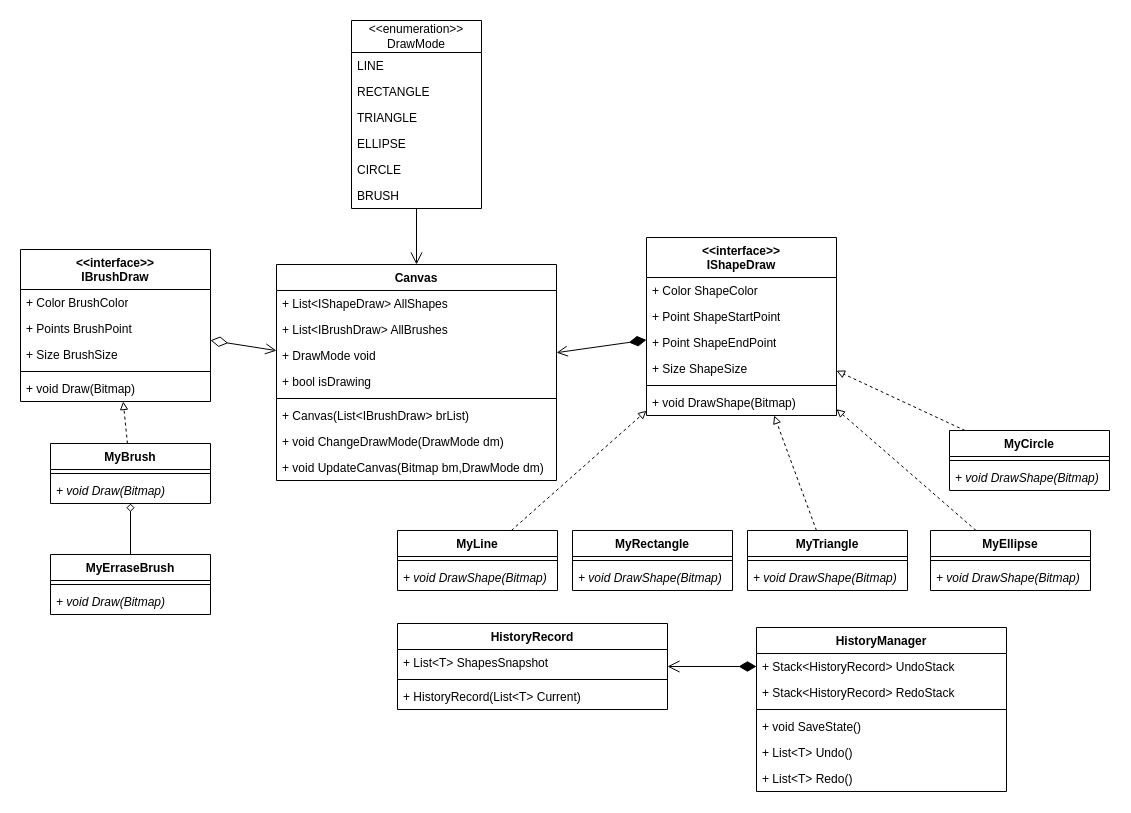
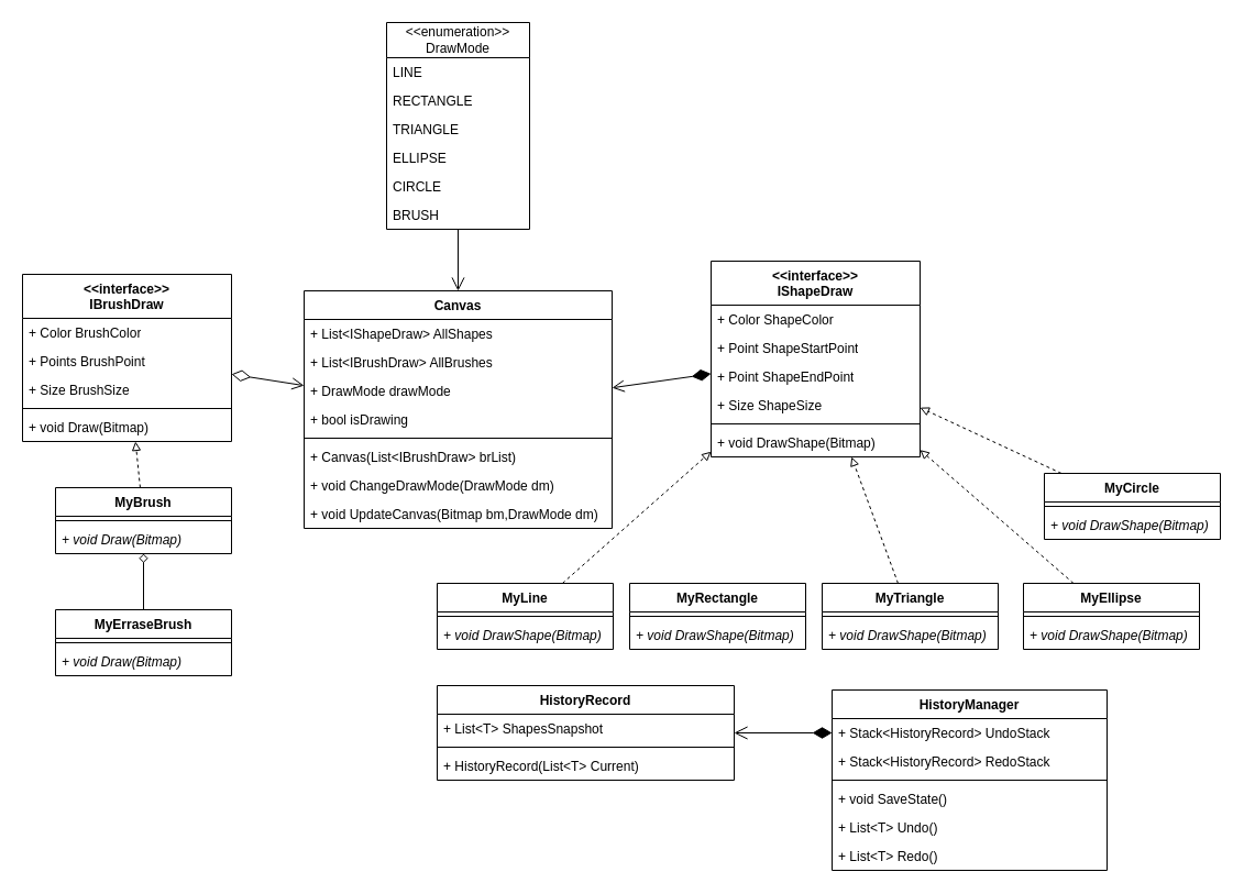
- <mxCell id="5" value="+ DrawMode void" style="text;align=left;verticalAlign=top;spacingLeft=4;spacingRight=4;overflow=hidden;rotatable=0;points=[[0,0.5],[1,0.5]];portConstraint=eastwest;whiteSpace=wrap;html=1;" parent="2" vertex="1"><mxGeometry y="78" width="280" height="26" as="geometry" /></mxCell>
+ <mxCell id="5" value="+ DrawMode drawMode" style="text;align=left;verticalAlign=top;spacingLeft=4;spacingRight=4;overflow=hidden;rotatable=0;points=[[0,0.5],[1,0.5]];portConstraint=eastwest;whiteSpace=wrap;html=1;" parent="2" vertex="1"><mxGeometry y="78" width="280" height="26" as="geometry" /></mxCell>
